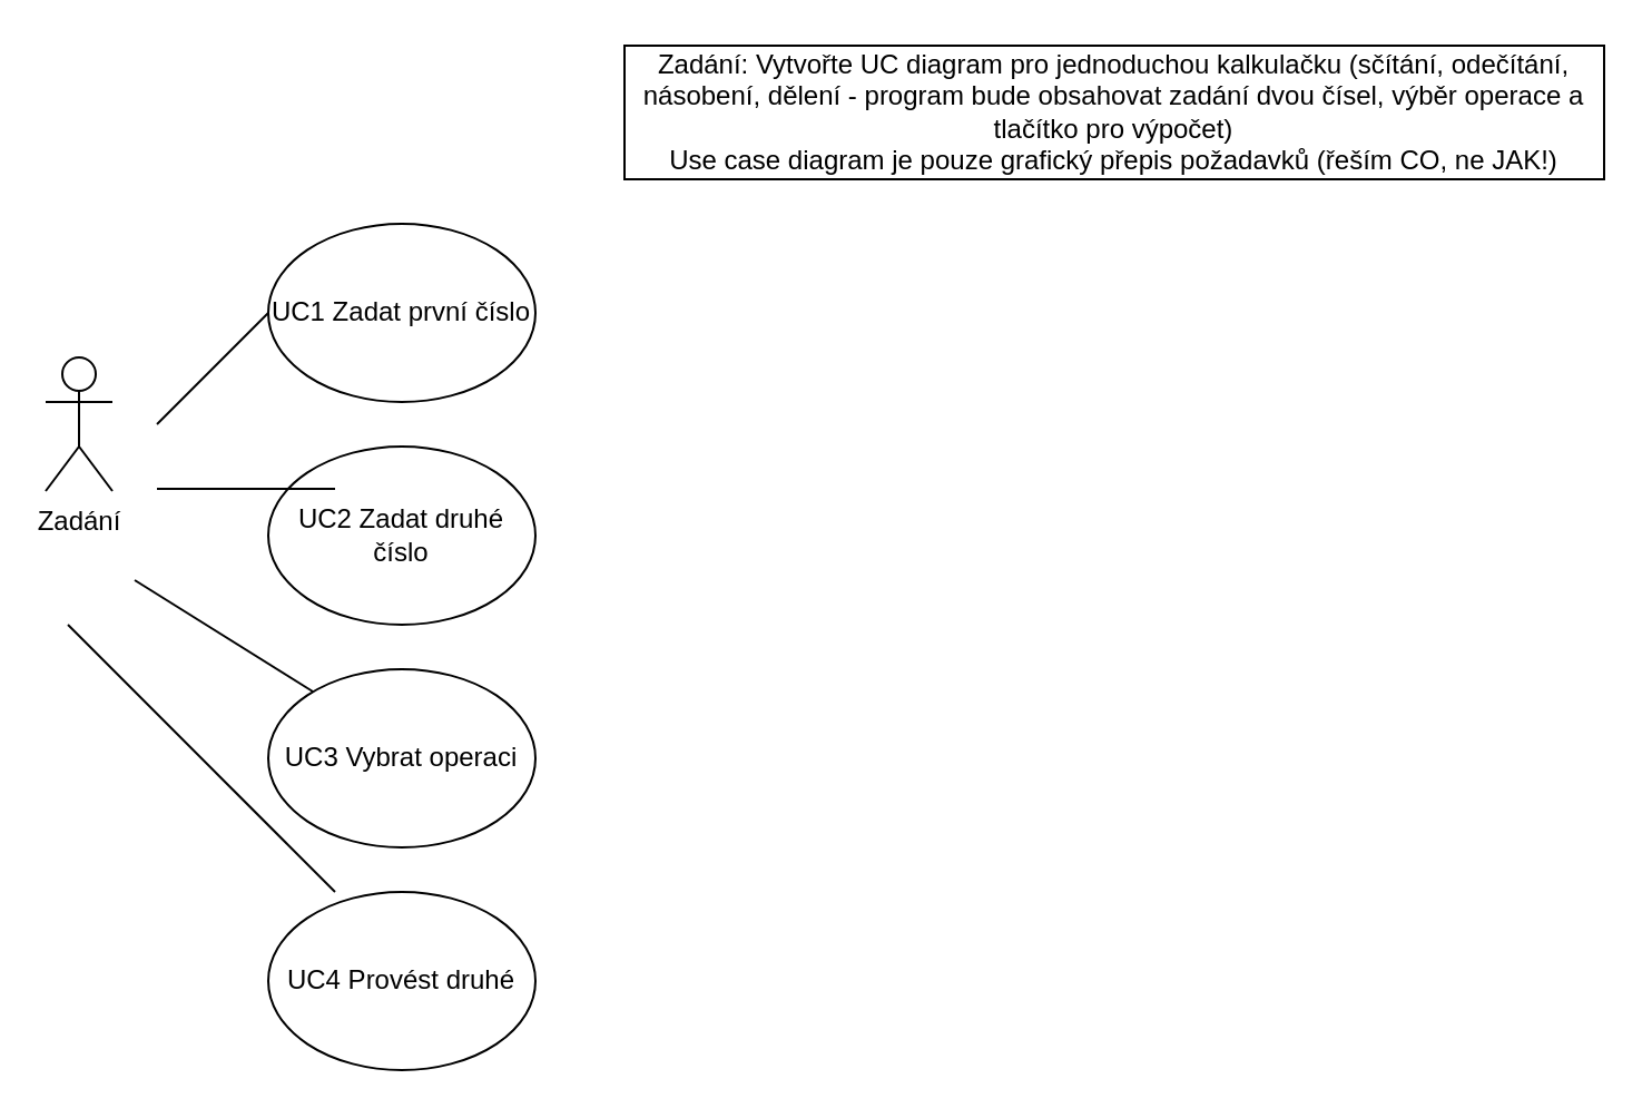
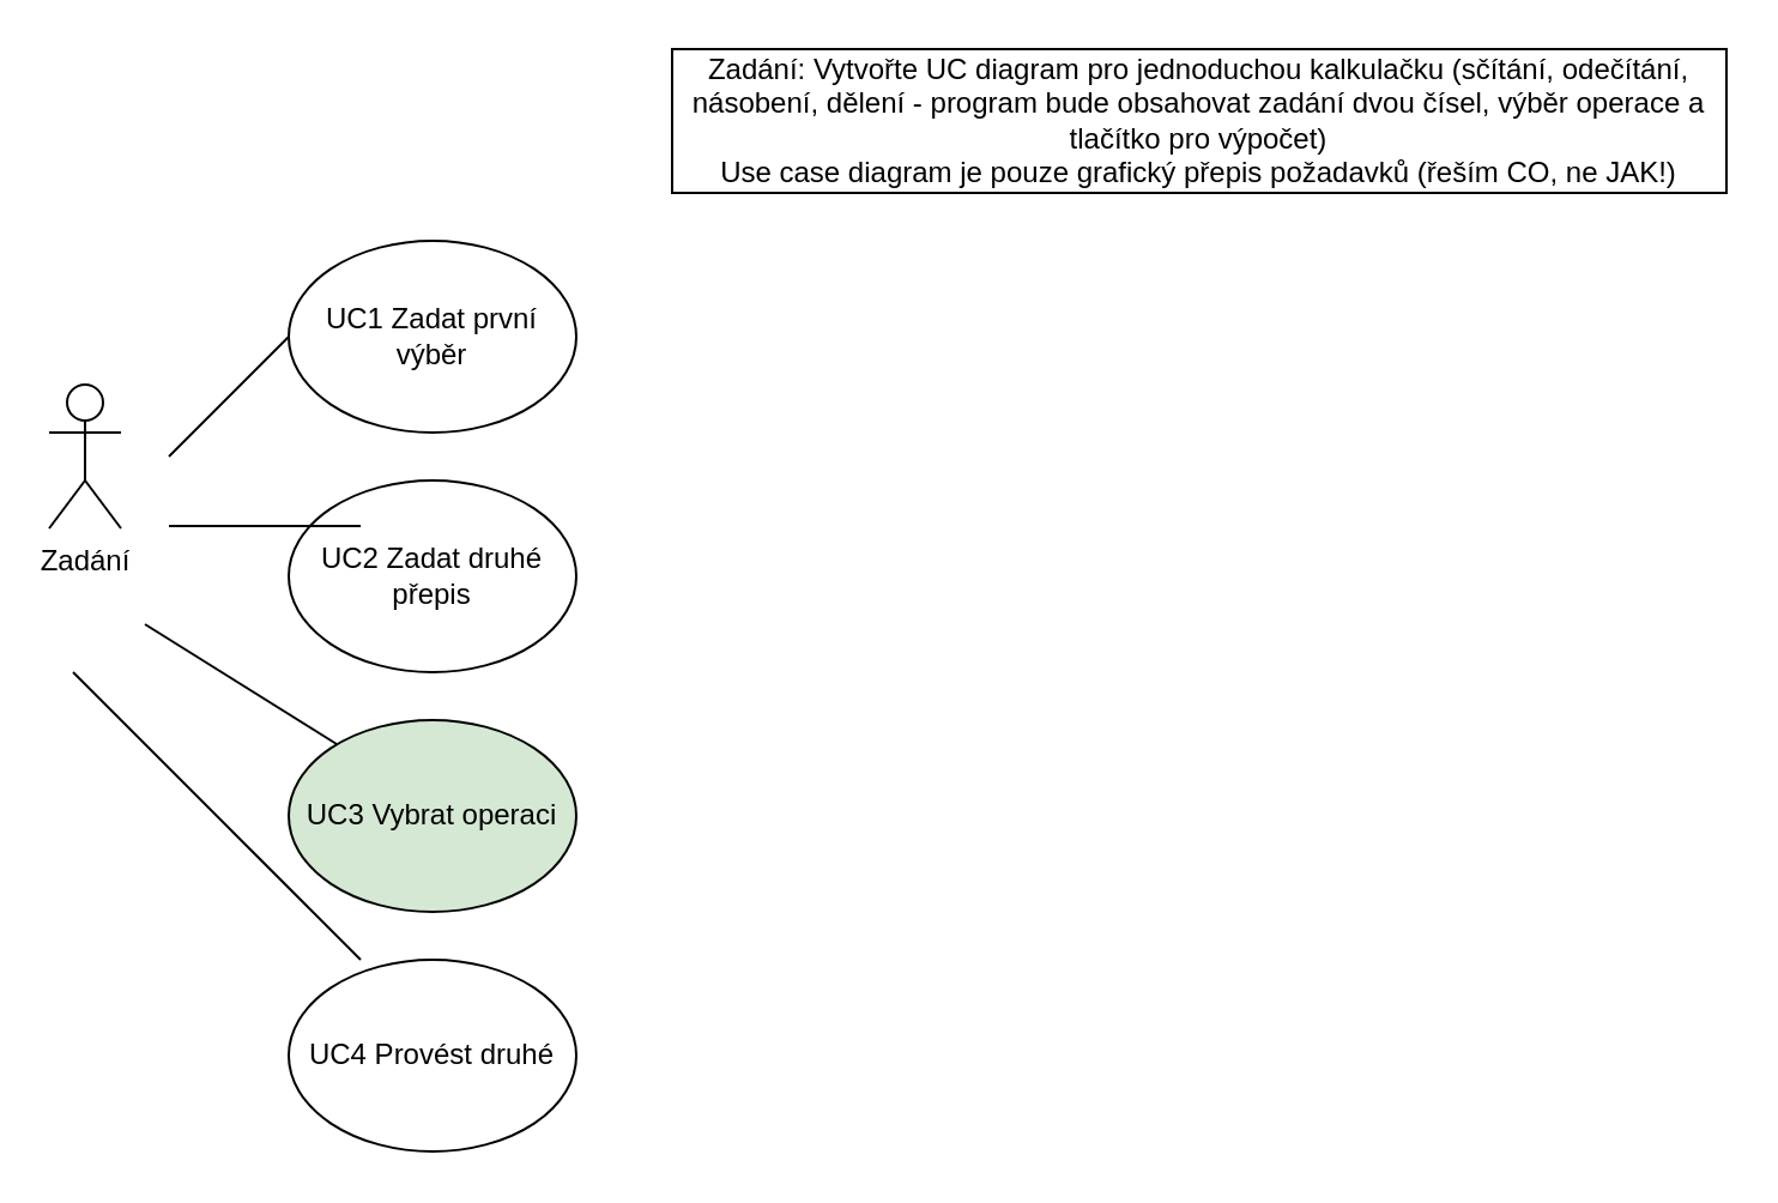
- <mxCell id="5" value="UC1 Zadat první číslo" style="ellipse;whiteSpace=wrap;html=1;" vertex="1" parent="1"><mxGeometry x="120" y="100" width="120" height="80" as="geometry" /></mxCell>
+ <mxCell id="5" value="UC1 Zadat první výběr" style="ellipse;whiteSpace=wrap;html=1;" vertex="1" parent="1"><mxGeometry x="120" y="100" width="120" height="80" as="geometry" /></mxCell>
- <mxCell id="4" value="UC2 Zadat druhé číslo" style="ellipse;whiteSpace=wrap;html=1;" vertex="1" parent="1"><mxGeometry x="120" y="200" width="120" height="80" as="geometry" /></mxCell>
+ <mxCell id="4" value="UC2 Zadat druhé přepis" style="ellipse;whiteSpace=wrap;html=1;" vertex="1" parent="1"><mxGeometry x="120" y="200" width="120" height="80" as="geometry" /></mxCell>
- <mxCell id="6" value="UC3 Vybrat operaci" style="ellipse;whiteSpace=wrap;html=1;" vertex="1" parent="1"><mxGeometry x="120" y="300" width="120" height="80" as="geometry" /></mxCell>
+ <mxCell id="6" value="UC3 Vybrat operaci" style="ellipse;whiteSpace=wrap;html=1;fillColor=#d5e8d4;" vertex="1" parent="1"><mxGeometry x="120" y="300" width="120" height="80" as="geometry" /></mxCell>
